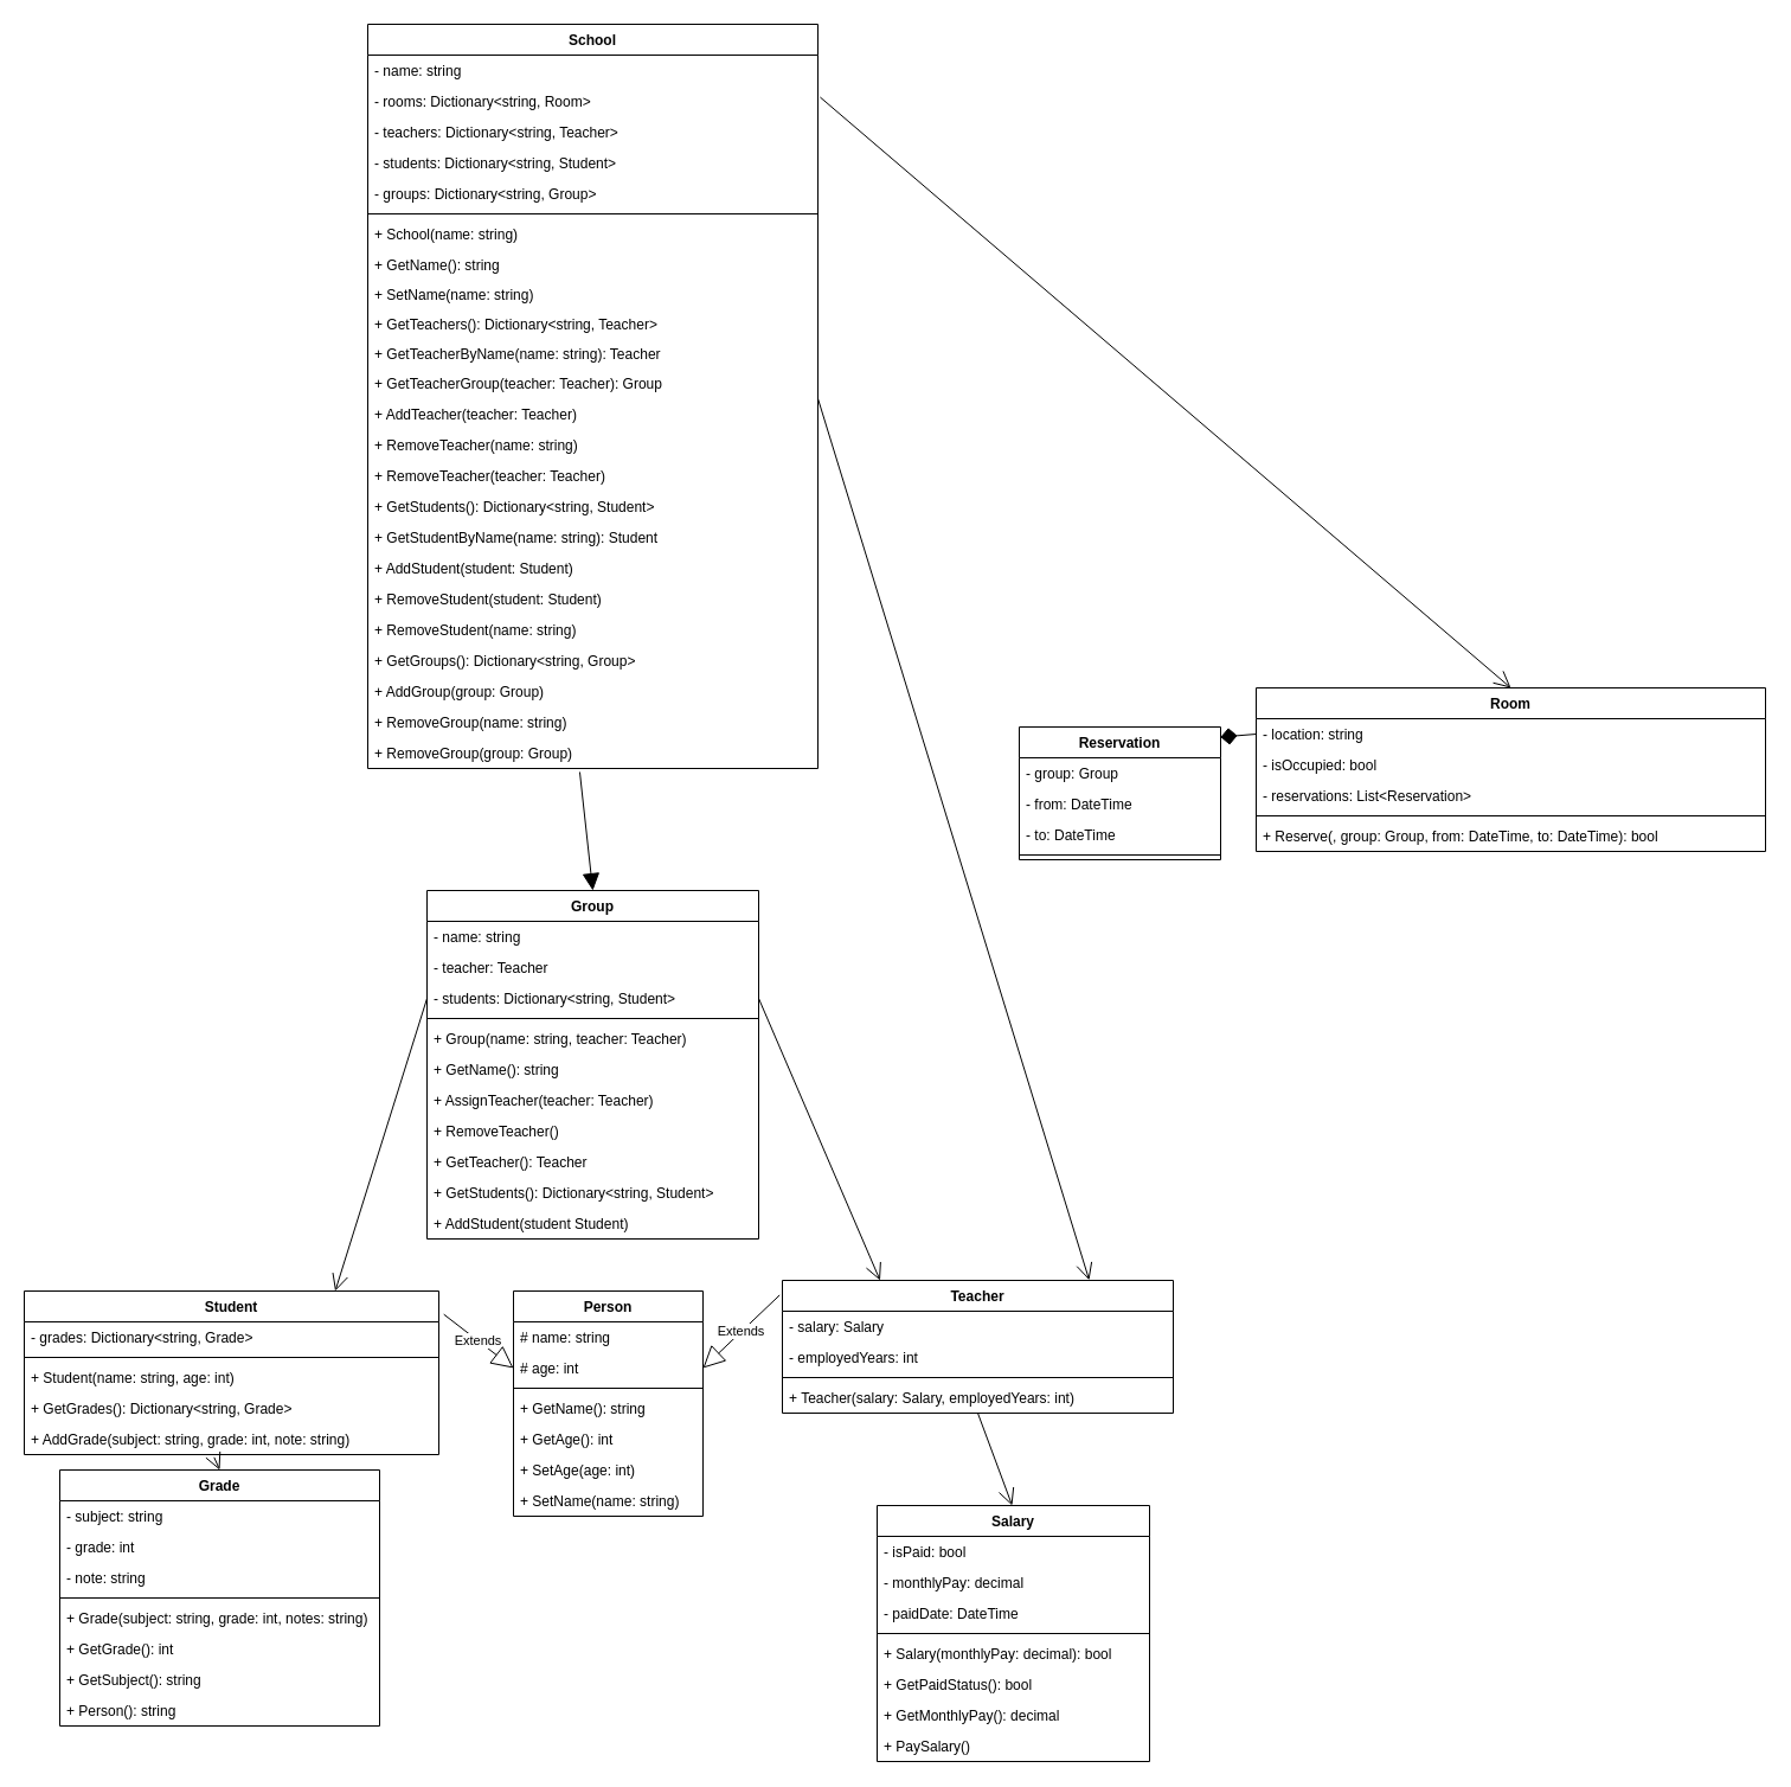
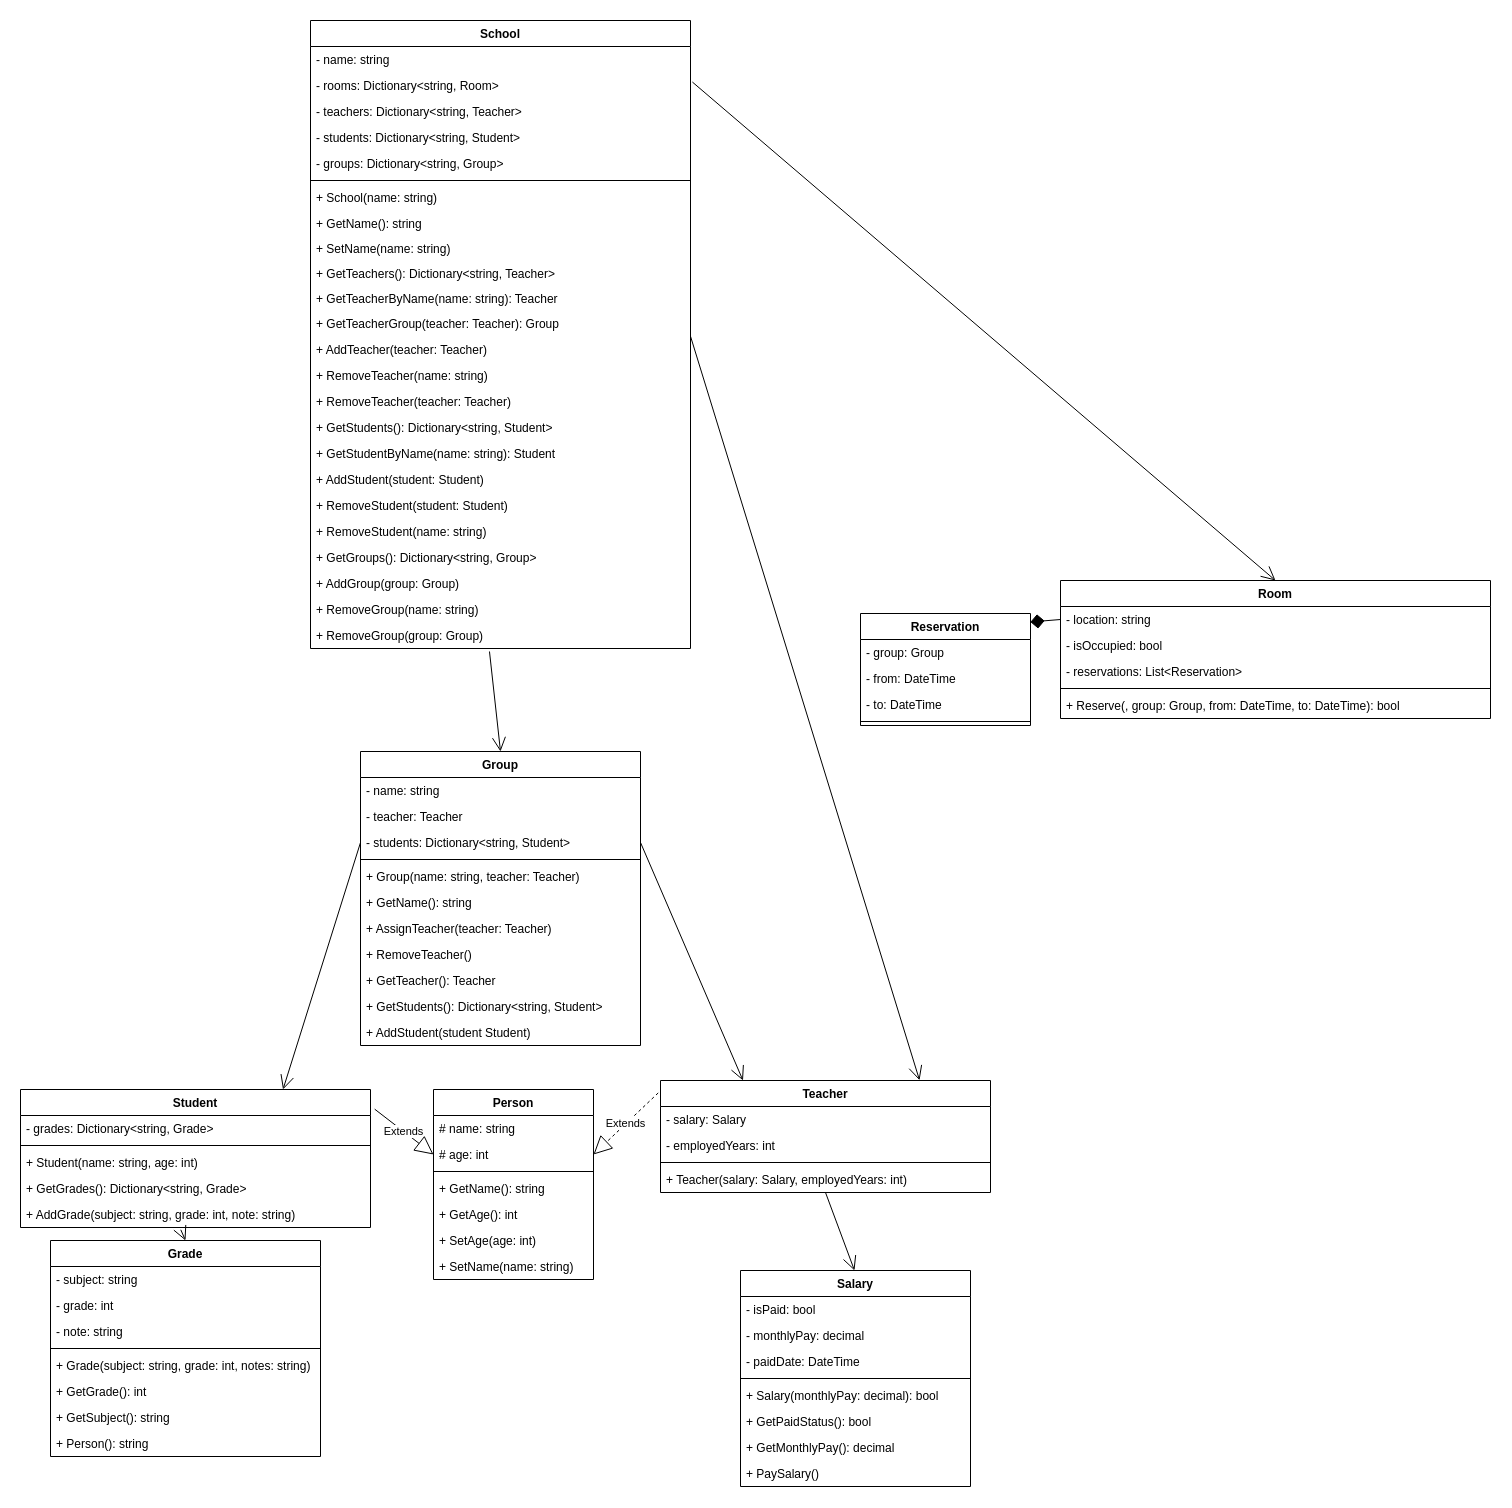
- <mxCell id="5" value="" style="endArrow=block;endFill=1;endSize=12;html=1;entryX=0.5;entryY=0;entryDx=0;entryDy=0;exitX=0.471;exitY=1.115;exitDx=0;exitDy=0;exitPerimeter=0;" edge="1" parent="1" source="84" target="85"><mxGeometry width="160" relative="1" as="geometry"><mxPoint x="513" y="640" as="sourcePoint" /><mxPoint x="311" y="420" as="targetPoint" /></mxGeometry></mxCell>
+ <mxCell id="5" value="" style="endArrow=open;endFill=1;endSize=12;html=1;entryX=0.5;entryY=0;entryDx=0;entryDy=0;exitX=0.471;exitY=1.115;exitDx=0;exitDy=0;exitPerimeter=0;" edge="1" parent="1" source="84" target="85"><mxGeometry width="160" relative="1" as="geometry"><mxPoint x="513" y="640" as="sourcePoint" /><mxPoint x="311" y="420" as="targetPoint" /></mxGeometry></mxCell>
- <mxCell id="8" value="Extends" style="endArrow=block;endSize=16;endFill=0;html=1;exitX=-0.007;exitY=0.111;exitDx=0;exitDy=0;exitPerimeter=0;entryX=1;entryY=0.5;entryDx=0;entryDy=0;" edge="1" parent="1" source="10" target="17"><mxGeometry width="160" relative="1" as="geometry"><mxPoint x="-340" y="770" as="sourcePoint" /><mxPoint x="-180" y="770" as="targetPoint" /></mxGeometry></mxCell>
+ <mxCell id="8" value="Extends" style="endArrow=block;endSize=16;endFill=0;html=1;exitX=-0.007;exitY=0.111;exitDx=0;exitDy=0;exitPerimeter=0;entryX=1;entryY=0.5;entryDx=0;entryDy=0;dashed=1;" edge="1" parent="1" source="10" target="17"><mxGeometry width="160" relative="1" as="geometry"><mxPoint x="-340" y="770" as="sourcePoint" /><mxPoint x="-180" y="770" as="targetPoint" /></mxGeometry></mxCell>
